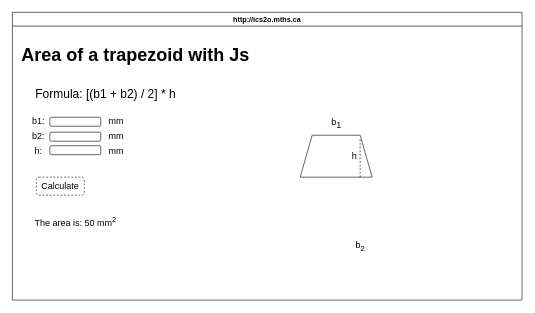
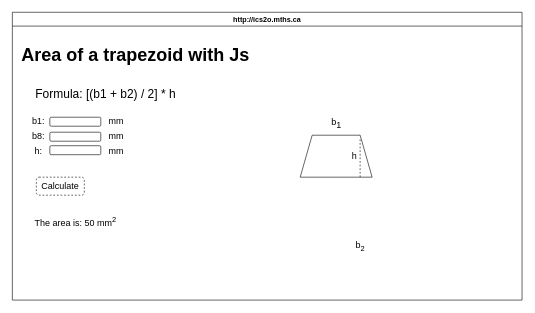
- <mxCell id="17" value="b2:" style="text;html=1;align=center;verticalAlign=middle;resizable=0;points=[];autosize=1;strokeColor=none;fillColor=none;fontSize=15;" vertex="1" parent="2"><mxGeometry x="22.5" y="190" width="40" height="30" as="geometry" /></mxCell>
+ <mxCell id="17" value="b8:" style="text;html=1;align=center;verticalAlign=middle;resizable=0;points=[];autosize=1;strokeColor=none;fillColor=none;fontSize=15;" vertex="1" parent="2"><mxGeometry x="22.5" y="190" width="40" height="30" as="geometry" /></mxCell>
